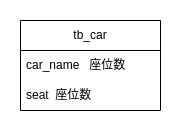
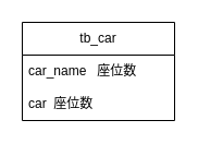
- <mxCell id="4" value="seat&amp;nbsp; 座位数" style="text;strokeColor=none;fillColor=none;align=left;verticalAlign=middle;spacingLeft=4;spacingRight=4;overflow=hidden;points=[[0,0.5],[1,0.5]];portConstraint=eastwest;rotatable=0;whiteSpace=wrap;html=1;" vertex="1" parent="2"><mxGeometry y="60" width="140" height="30" as="geometry" /></mxCell>
+ <mxCell id="4" value="car&amp;nbsp; 座位数" style="text;strokeColor=none;fillColor=none;align=left;verticalAlign=middle;spacingLeft=4;spacingRight=4;overflow=hidden;points=[[0,0.5],[1,0.5]];portConstraint=eastwest;rotatable=0;whiteSpace=wrap;html=1;" vertex="1" parent="2"><mxGeometry y="60" width="140" height="30" as="geometry" /></mxCell>
